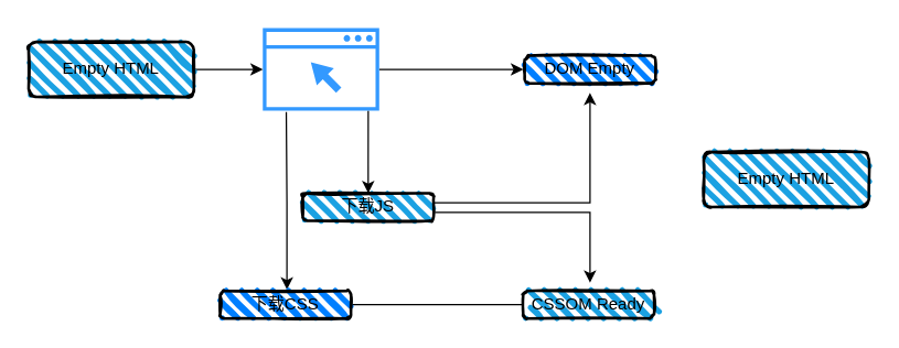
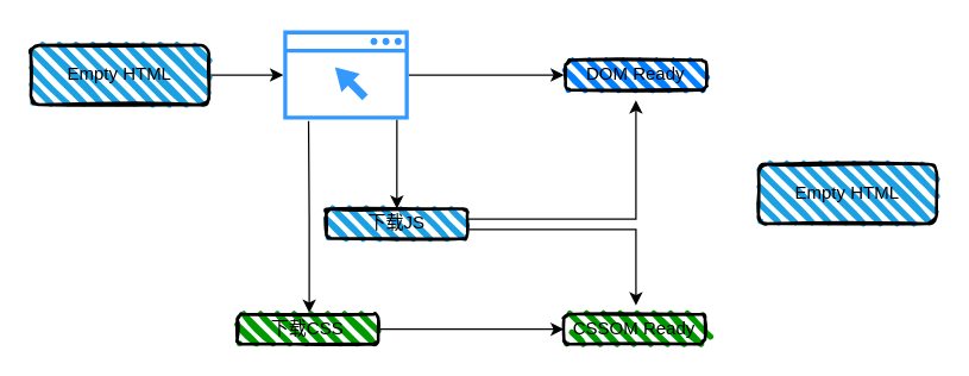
- <mxCell id="14" value="DOM Empty" style="rounded=1;whiteSpace=wrap;html=1;strokeWidth=2;fillWeight=4;hachureGap=8;hachureAngle=45;fillColor=#007FFF;sketch=1;fillStyle=auto;" vertex="1" parent="1"><mxGeometry x="380" y="40" width="95" height="20" as="geometry" /></mxCell>
+ <mxCell id="14" value="DOM Ready" style="rounded=1;whiteSpace=wrap;html=1;strokeWidth=2;fillWeight=4;hachureGap=8;hachureAngle=45;fillColor=#007FFF;sketch=1;fillStyle=auto;" vertex="1" parent="1"><mxGeometry x="380" y="40" width="95" height="20" as="geometry" /></mxCell>
- <mxCell id="8" value="下载CSS" style="rounded=1;whiteSpace=wrap;html=1;strokeWidth=2;fillWeight=4;hachureGap=8;hachureAngle=45;fillColor=#007fff;sketch=1;fillStyle=auto;" vertex="1" parent="1"><mxGeometry x="159" y="211" width="95" height="20" as="geometry" /></mxCell>
+ <mxCell id="8" value="下载CSS" style="rounded=1;whiteSpace=wrap;html=1;strokeWidth=2;fillWeight=4;hachureGap=8;hachureAngle=45;fillColor=#009900;sketch=1;fillStyle=auto;" vertex="1" parent="1"><mxGeometry x="159" y="211" width="95" height="20" as="geometry" /></mxCell>
- <mxCell id="7" value="" style="edgeStyle=orthogonalEdgeStyle;rounded=0;orthogonalLoop=1;jettySize=auto;html=1;entryX=0;entryY=0.5;entryDx=0;entryDy=0;endArrow=none;" edge="1" parent="1" source="8" target="13"><mxGeometry relative="1" as="geometry"><mxPoint x="349" y="221" as="targetPoint" /></mxGeometry></mxCell>
+ <mxCell id="7" value="" style="edgeStyle=orthogonalEdgeStyle;rounded=0;orthogonalLoop=1;jettySize=auto;html=1;entryX=0;entryY=0.5;entryDx=0;entryDy=0;" edge="1" parent="1" source="8" target="13"><mxGeometry relative="1" as="geometry"><mxPoint x="349" y="221" as="targetPoint" /></mxGeometry></mxCell>
- <mxCell id="13" value="CSSOM Ready" style="rounded=1;whiteSpace=wrap;html=1;strokeWidth=2;fillWeight=4;hachureGap=8;hachureAngle=45;fillColor=#1ba1e2;sketch=1;fillStyle=auto;" vertex="1" parent="1"><mxGeometry x="379" y="211" width="95" height="20" as="geometry" /></mxCell>
+ <mxCell id="13" value="CSSOM Ready" style="rounded=1;whiteSpace=wrap;html=1;strokeWidth=2;fillWeight=4;hachureGap=8;hachureAngle=45;fillColor=#009900;sketch=1;fillStyle=auto;" vertex="1" parent="1"><mxGeometry x="379" y="211" width="95" height="20" as="geometry" /></mxCell>
